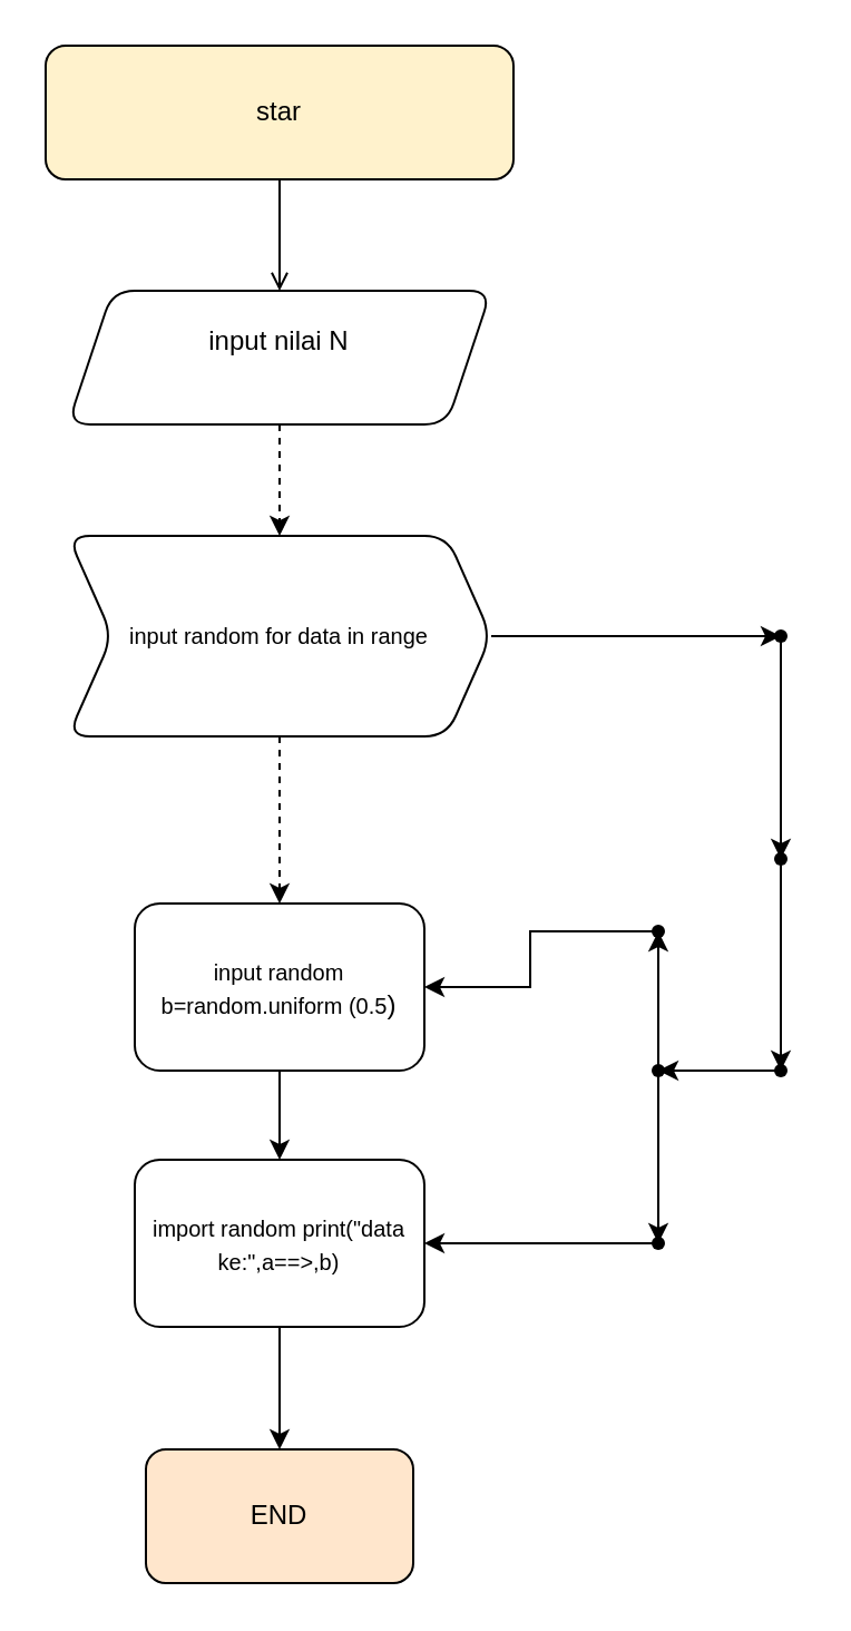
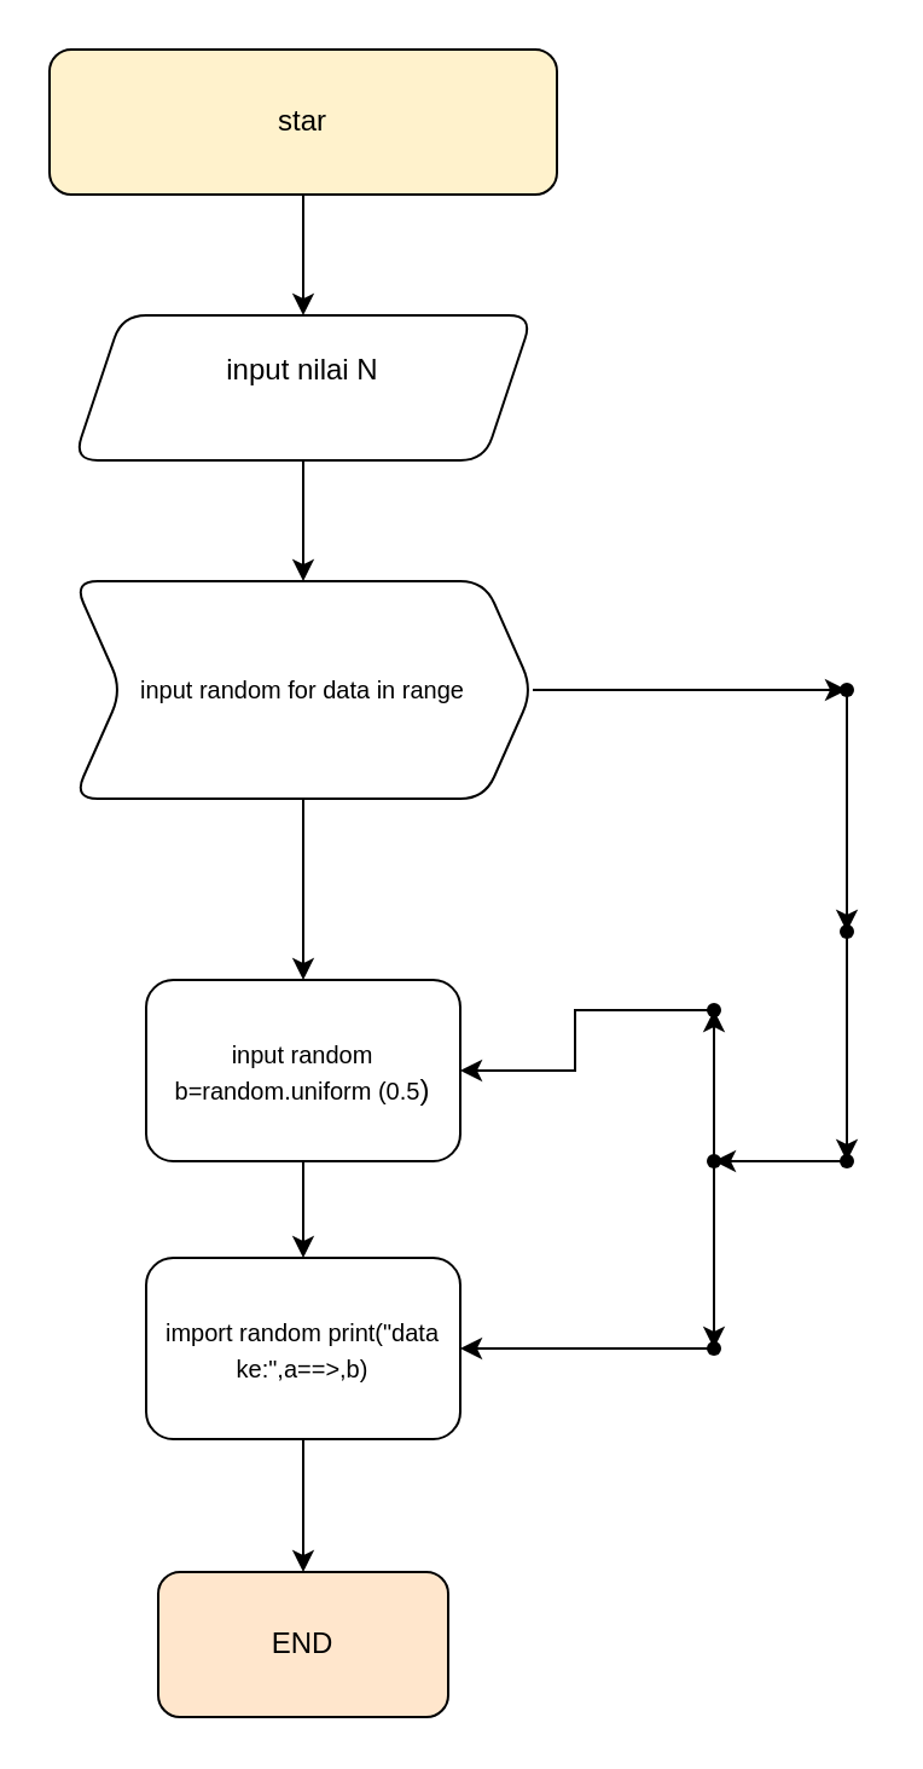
- <mxCell id="2" value="" style="edgeStyle=orthogonalEdgeStyle;rounded=0;orthogonalLoop=1;jettySize=auto;html=1;endArrow=open;" edge="1" parent="1" source="3" target="5"><mxGeometry relative="1" as="geometry" /></mxCell>
+ <mxCell id="2" value="" style="edgeStyle=orthogonalEdgeStyle;rounded=0;orthogonalLoop=1;jettySize=auto;html=1;" edge="1" parent="1" source="3" target="5"><mxGeometry relative="1" as="geometry" /></mxCell>
- <mxCell id="4" value="" style="edgeStyle=orthogonalEdgeStyle;rounded=0;orthogonalLoop=1;jettySize=auto;html=1;dashed=1;" edge="1" parent="1" source="5" target="8"><mxGeometry relative="1" as="geometry" /></mxCell>
+ <mxCell id="4" value="" style="edgeStyle=orthogonalEdgeStyle;rounded=0;orthogonalLoop=1;jettySize=auto;html=1;" edge="1" parent="1" source="5" target="8"><mxGeometry relative="1" as="geometry" /></mxCell>
- <mxCell id="6" value="" style="edgeStyle=orthogonalEdgeStyle;rounded=0;orthogonalLoop=1;jettySize=auto;html=1;dashed=1;" edge="1" parent="1" source="8" target="12"><mxGeometry relative="1" as="geometry" /></mxCell>
+ <mxCell id="6" value="" style="edgeStyle=orthogonalEdgeStyle;rounded=0;orthogonalLoop=1;jettySize=auto;html=1;" edge="1" parent="1" source="8" target="12"><mxGeometry relative="1" as="geometry" /></mxCell>
